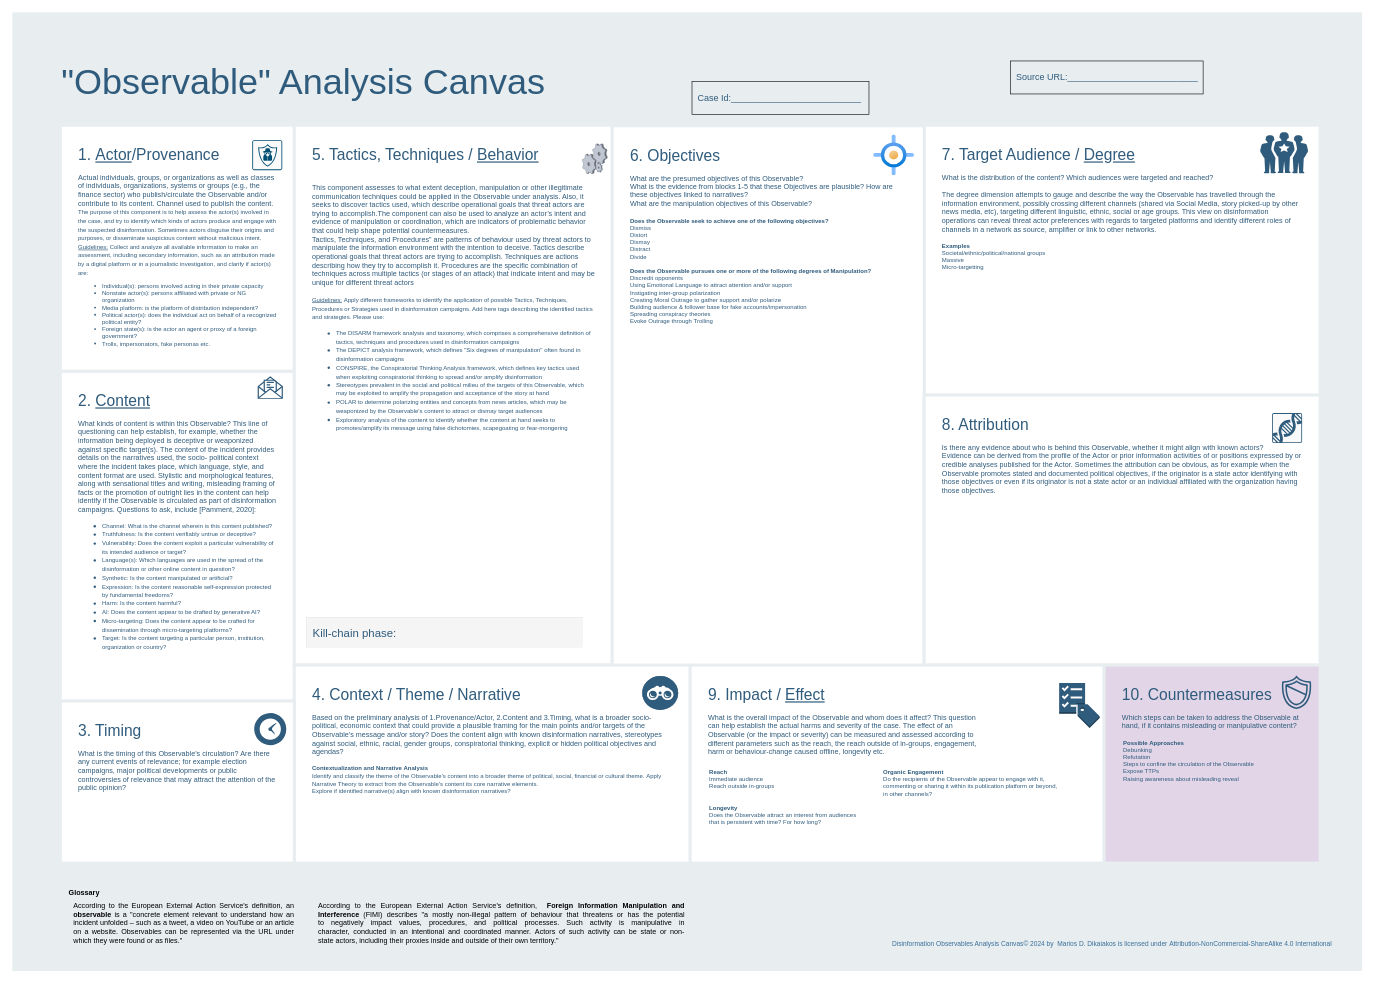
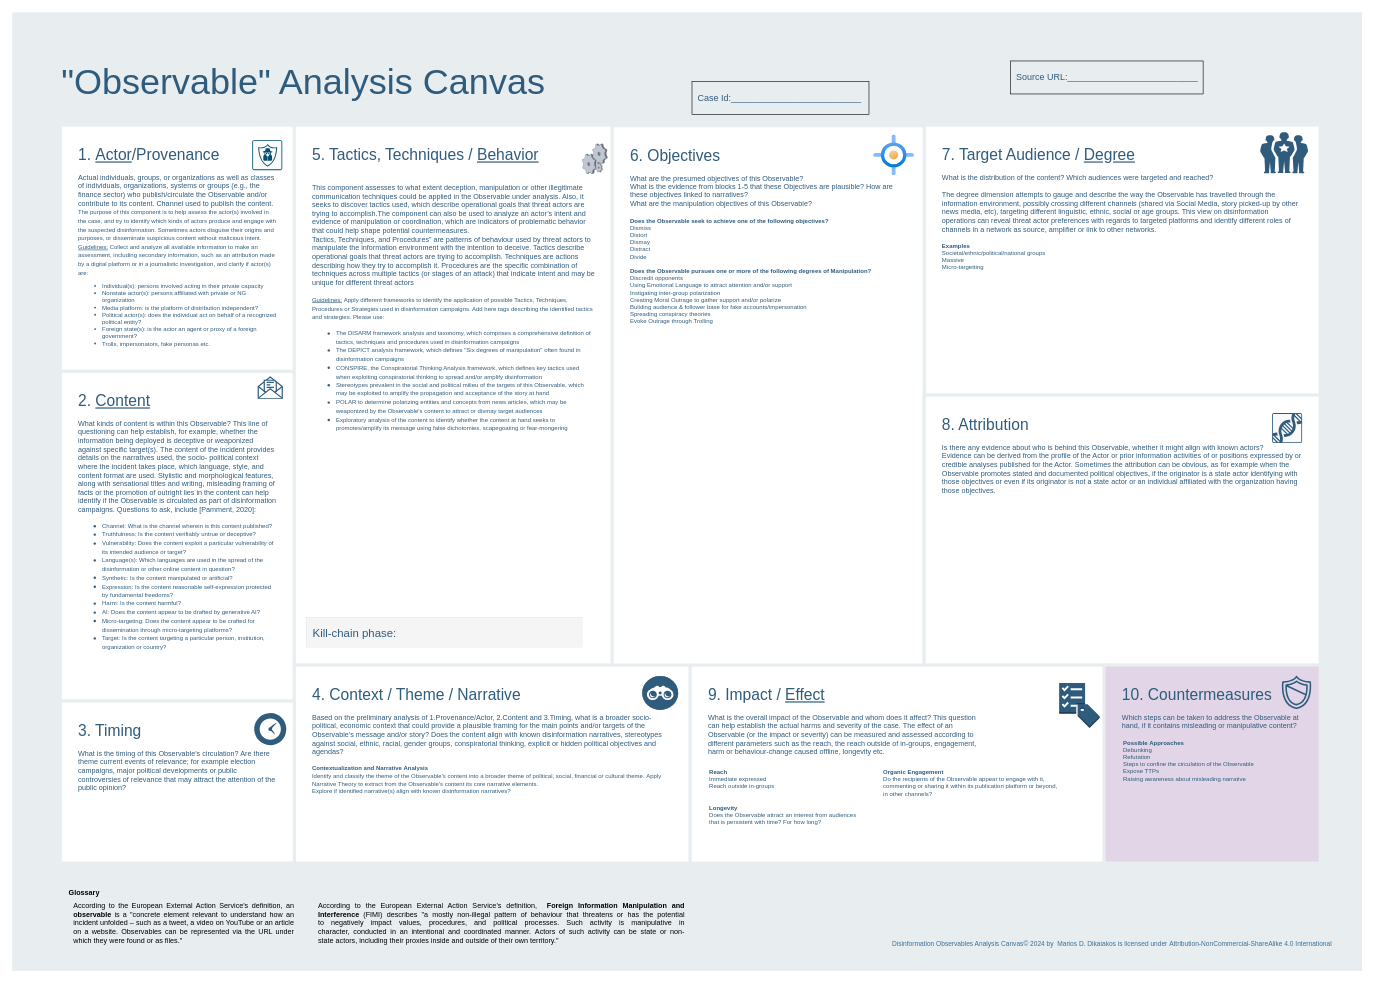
- <mxCell id="22" value="&lt;div style=&quot;font-size: 26px&quot;&gt;&lt;font style=&quot;font-size: 26px&quot;&gt;3. Timing&lt;/font&gt;&lt;/div&gt;&lt;div&gt;&lt;br&gt;&lt;/div&gt;&lt;div&gt;What is the timing of this Observable's circulation? Are there&amp;nbsp; any current events of relevance; for example election campaigns, major political developments or public controversies of relevance that may attract the attention of the public opinion?&lt;/div&gt;" style="rounded=0;whiteSpace=wrap;html=1;shadow=0;labelBackgroundColor=none;strokeColor=#e8edf0;strokeWidth=5;fillColor=#ffffff;fontSize=12;fontColor=#2F5B7C;align=left;verticalAlign=top;spacing=30;" parent="1" vertex="1"><mxGeometry x="100" y="1168" width="390" height="270" as="geometry" /></mxCell>
+ <mxCell id="22" value="&lt;div style=&quot;font-size: 26px&quot;&gt;&lt;font style=&quot;font-size: 26px&quot;&gt;3. Timing&lt;/font&gt;&lt;/div&gt;&lt;div&gt;&lt;br&gt;&lt;/div&gt;&lt;div&gt;What is the timing of this Observable's circulation? Are there&amp;nbsp; theme current events of relevance; for example election campaigns, major political developments or public controversies of relevance that may attract the attention of the public opinion?&lt;/div&gt;" style="rounded=0;whiteSpace=wrap;html=1;shadow=0;labelBackgroundColor=none;strokeColor=#e8edf0;strokeWidth=5;fillColor=#ffffff;fontSize=12;fontColor=#2F5B7C;align=left;verticalAlign=top;spacing=30;" parent="1" vertex="1"><mxGeometry x="100" y="1168" width="390" height="270" as="geometry" /></mxCell>
- <mxCell id="28" value="&lt;div style=&quot;font-size: 10px&quot;&gt;&lt;b&gt;Possible Approaches&lt;/b&gt;&lt;/div&gt;&lt;div style=&quot;font-size: 10px&quot;&gt;Debunking&amp;nbsp;&lt;/div&gt;&lt;div style=&quot;font-size: 10px&quot;&gt;Refutation&lt;/div&gt;&lt;div style=&quot;font-size: 10px&quot;&gt;Steps to confine the circulation of the Observable&lt;/div&gt;&lt;div style=&quot;font-size: 10px&quot;&gt;Expose TTPs&lt;/div&gt;&lt;div style=&quot;font-size: 10px&quot;&gt;Raising awareness about misleading reveal&lt;/div&gt;&lt;div style=&quot;font-size: 10px&quot;&gt;&lt;br&gt;&lt;/div&gt;&lt;div style=&quot;font-size: 10px&quot;&gt;&lt;br&gt;&lt;/div&gt;" style="text;html=1;resizable=0;points=[];autosize=1;align=left;verticalAlign=top;spacingTop=-4;fontSize=10;fontColor=#2F5B7C;" parent="1" vertex="1"><mxGeometry x="1870" y="1229" width="240" height="100" as="geometry" /></mxCell>
+ <mxCell id="28" value="&lt;div style=&quot;font-size: 10px&quot;&gt;&lt;b&gt;Possible Approaches&lt;/b&gt;&lt;/div&gt;&lt;div style=&quot;font-size: 10px&quot;&gt;Debunking&amp;nbsp;&lt;/div&gt;&lt;div style=&quot;font-size: 10px&quot;&gt;Refutation&lt;/div&gt;&lt;div style=&quot;font-size: 10px&quot;&gt;Steps to confine the circulation of the Observable&lt;/div&gt;&lt;div style=&quot;font-size: 10px&quot;&gt;Expose TTPs&lt;/div&gt;&lt;div style=&quot;font-size: 10px&quot;&gt;Raising awareness about misleading narrative&lt;/div&gt;&lt;div style=&quot;font-size: 10px&quot;&gt;&lt;br&gt;&lt;/div&gt;&lt;div style=&quot;font-size: 10px&quot;&gt;&lt;br&gt;&lt;/div&gt;" style="text;html=1;resizable=0;points=[];autosize=1;align=left;verticalAlign=top;spacingTop=-4;fontSize=10;fontColor=#2F5B7C;" parent="1" vertex="1"><mxGeometry x="1870" y="1229" width="240" height="100" as="geometry" /></mxCell>
- <mxCell id="13" value="&lt;div style=&quot;font-size: 10px&quot;&gt;&lt;b&gt;Reach&lt;/b&gt;&lt;/div&gt;&lt;div style=&quot;font-size: 10px&quot;&gt;Immediate audience&lt;/div&gt;&lt;div style=&quot;font-size: 10px&quot;&gt;Reach outside in-groups&lt;/div&gt;&lt;div style=&quot;font-size: 10px&quot;&gt;&lt;br&gt;&lt;/div&gt;" style="text;html=1;resizable=0;points=[];autosize=1;align=left;verticalAlign=top;spacingTop=-4;fontSize=10;fontColor=#2F5B7C;" parent="1" vertex="1"><mxGeometry x="1180" y="1278" width="130" height="60" as="geometry" /></mxCell>
+ <mxCell id="13" value="&lt;div style=&quot;font-size: 10px&quot;&gt;&lt;b&gt;Reach&lt;/b&gt;&lt;/div&gt;&lt;div style=&quot;font-size: 10px&quot;&gt;Immediate expressed&lt;/div&gt;&lt;div style=&quot;font-size: 10px&quot;&gt;Reach outside in-groups&lt;/div&gt;&lt;div style=&quot;font-size: 10px&quot;&gt;&lt;br&gt;&lt;/div&gt;" style="text;html=1;resizable=0;points=[];autosize=1;align=left;verticalAlign=top;spacingTop=-4;fontSize=10;fontColor=#2F5B7C;" parent="1" vertex="1"><mxGeometry x="1180" y="1278" width="130" height="60" as="geometry" /></mxCell>
